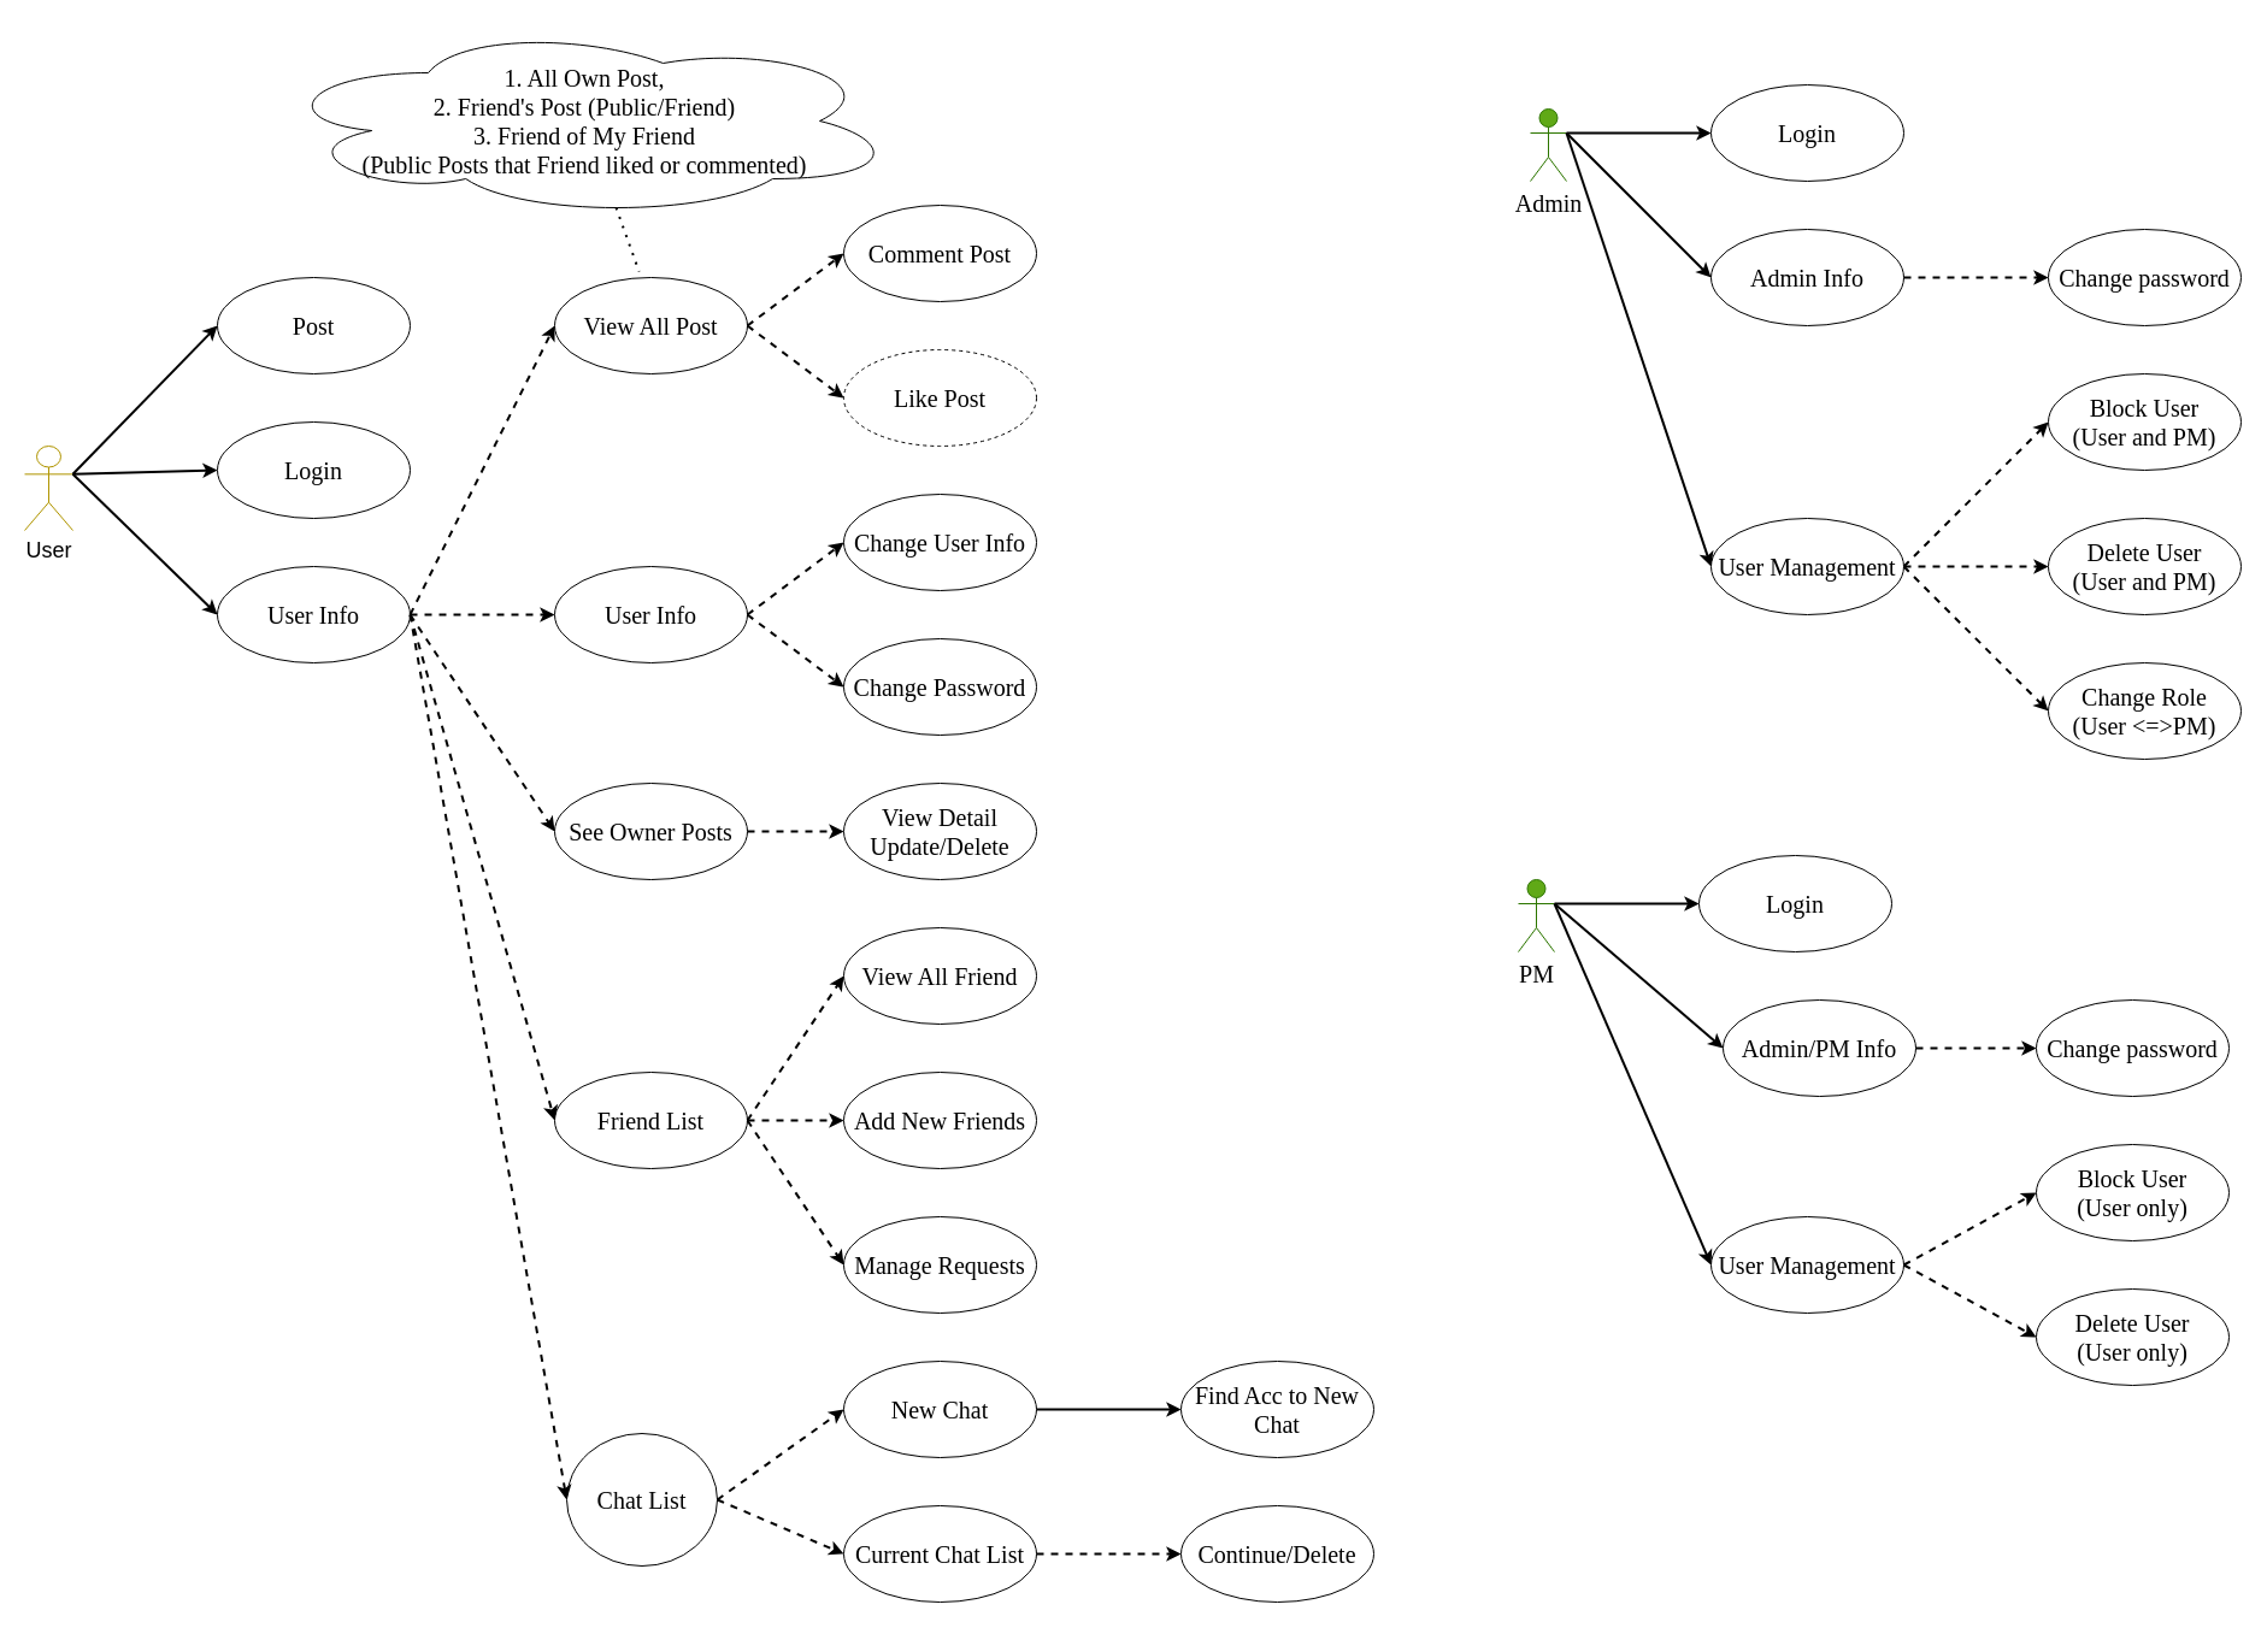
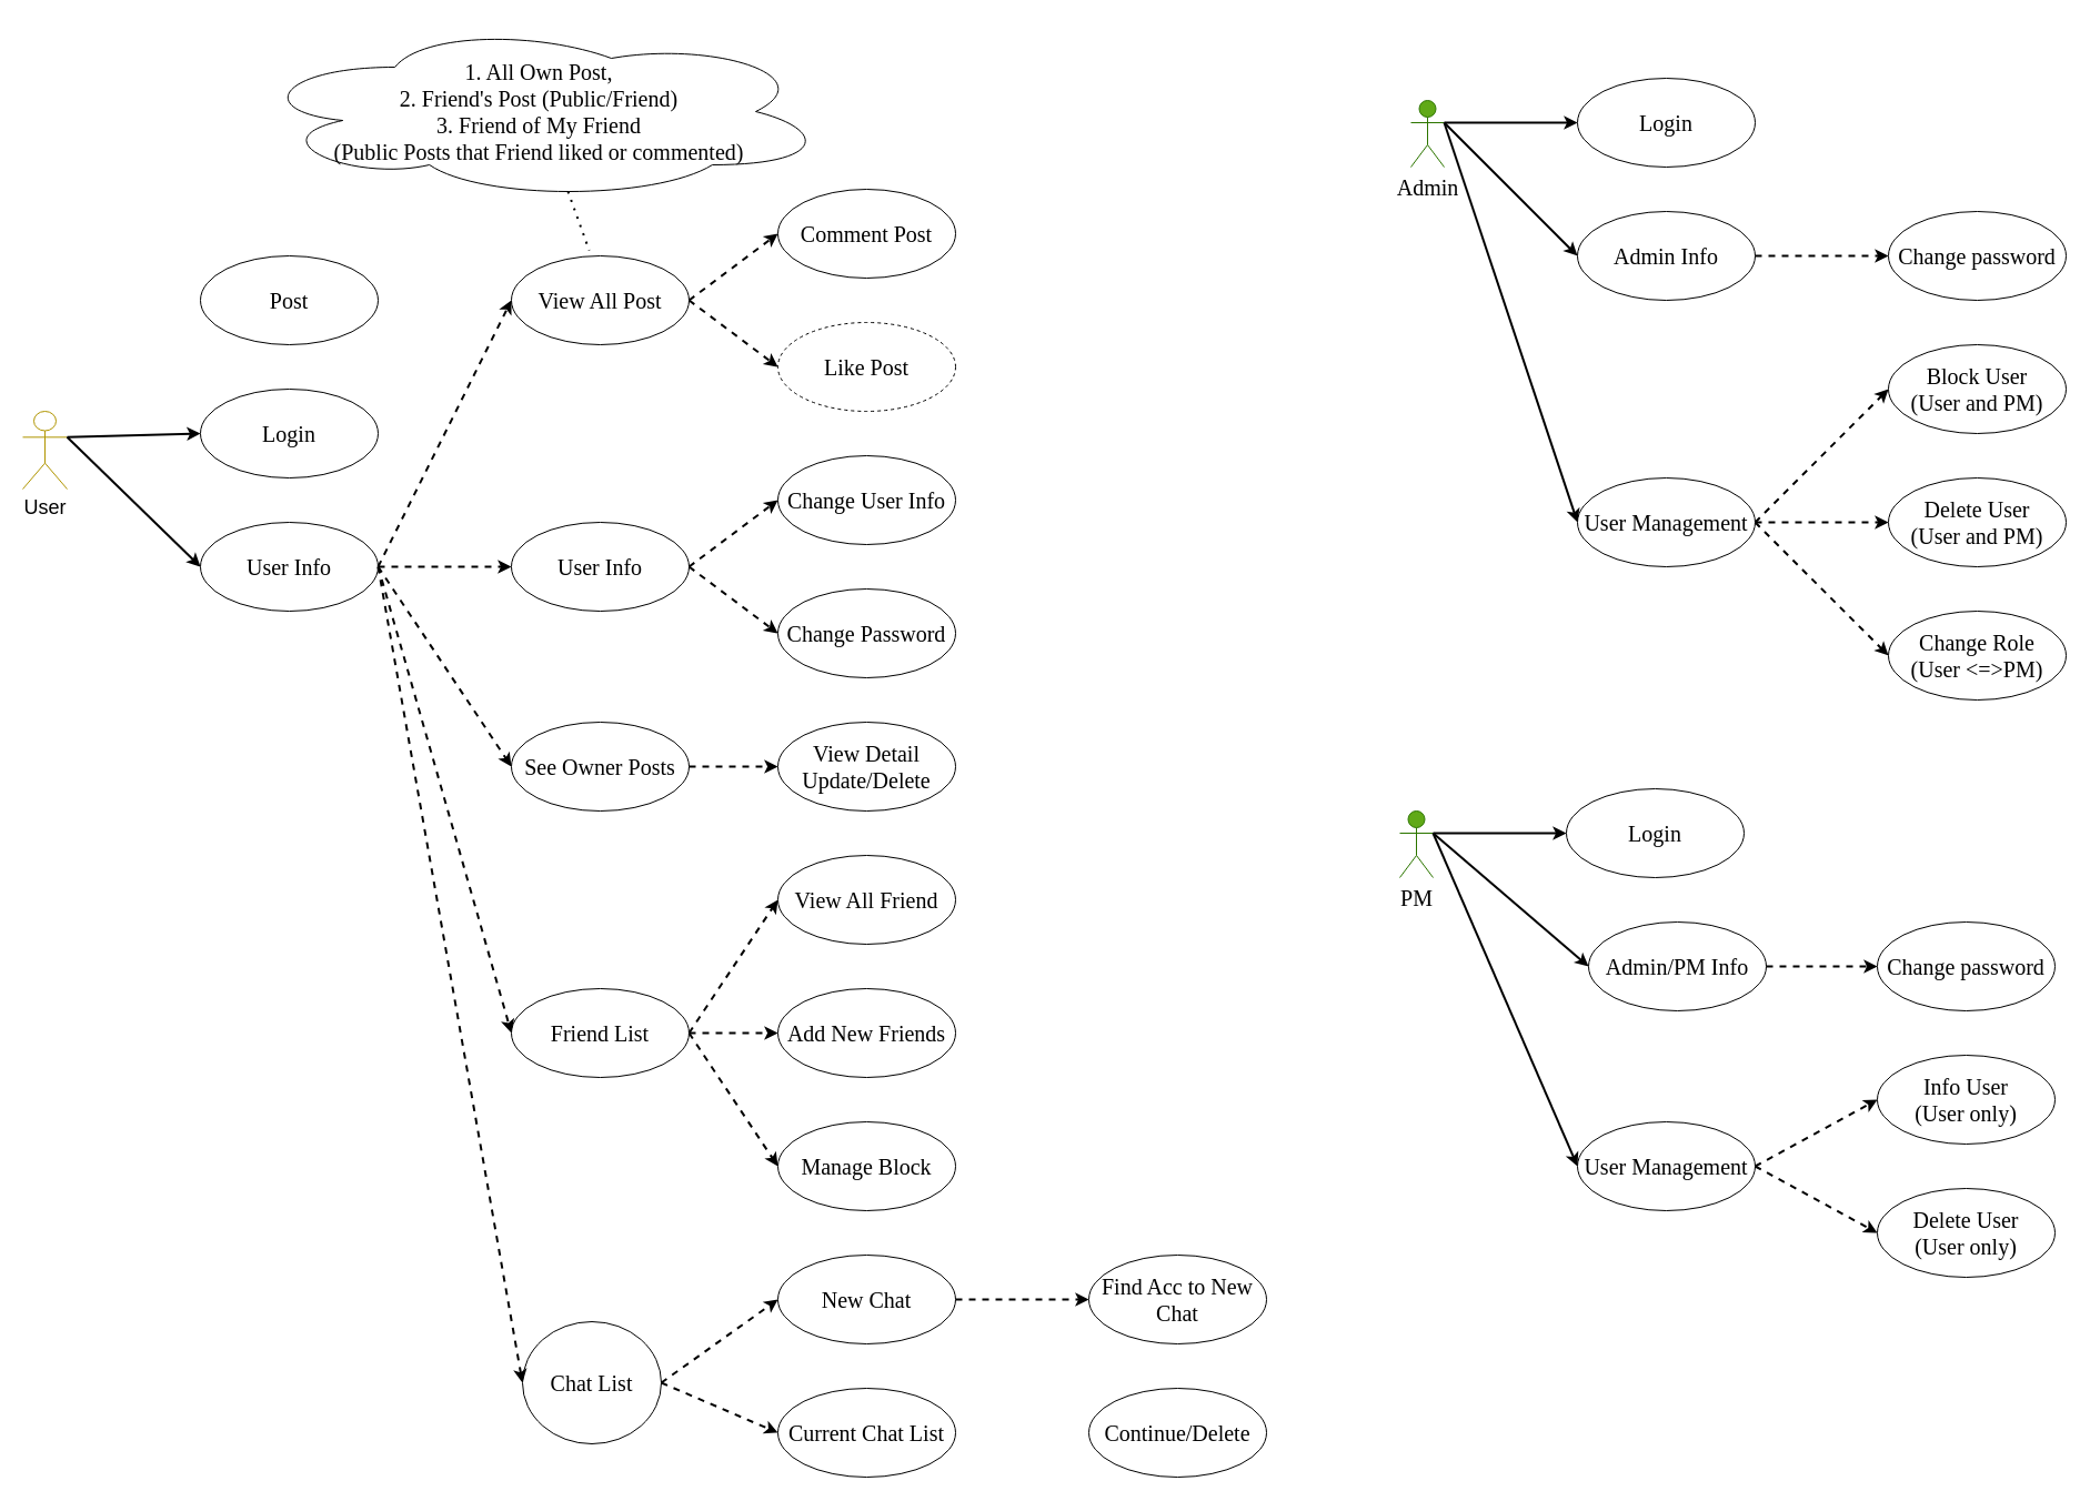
- <mxCell id="8" value="" style="endArrow=classic;html=1;rounded=0;fontFamily=Times New Roman;fontSize=20;fontColor=#000000;strokeWidth=2;strokeColor=#000000;entryX=0;entryY=0.5;entryDx=0;entryDy=0;exitX=1;exitY=0.333;exitDx=0;exitDy=0;exitPerimeter=0;" edge="1" parent="2" source="3" target="5"><mxGeometry width="50" height="50" relative="1" as="geometry"><mxPoint x="273" y="761" as="sourcePoint" /><mxPoint x="323" y="711" as="targetPoint" /></mxGeometry></mxCell>
- <mxCell id="70" value="Block User&lt;br&gt;(User only)" style="ellipse;whiteSpace=wrap;html=1;strokeColor=#000000;fontFamily=Times New Roman;fontSize=20;fontColor=#000000;fillColor=none;" vertex="1" parent="62"><mxGeometry x="430" y="240" width="160" height="80" as="geometry" /></mxCell>
+ <mxCell id="70" value="Info User&lt;br&gt;(User only)" style="ellipse;whiteSpace=wrap;html=1;strokeColor=#000000;fontFamily=Times New Roman;fontSize=20;fontColor=#000000;fillColor=none;" vertex="1" parent="62"><mxGeometry x="430" y="240" width="160" height="80" as="geometry" /></mxCell>
- <mxCell id="31" value="Manage Requests" style="ellipse;whiteSpace=wrap;html=1;strokeColor=#000000;fontFamily=Times New Roman;fontSize=20;fontColor=#000000;fillColor=none;" vertex="1" parent="2"><mxGeometry x="680" y="990" width="160" height="80" as="geometry" /></mxCell>
+ <mxCell id="31" value="Manage Block" style="ellipse;whiteSpace=wrap;html=1;strokeColor=#000000;fontFamily=Times New Roman;fontSize=20;fontColor=#000000;fillColor=none;" vertex="1" parent="2"><mxGeometry x="680" y="990" width="160" height="80" as="geometry" /></mxCell>
- <mxCell id="45" style="edgeStyle=orthogonalEdgeStyle;rounded=0;orthogonalLoop=1;jettySize=auto;html=1;entryX=0;entryY=0.5;entryDx=0;entryDy=0;dashed=0;strokeColor=#000000;strokeWidth=2;fontFamily=Times New Roman;fontSize=20;fontColor=#000000;" edge="1" parent="2" source="37" target="44"><mxGeometry relative="1" as="geometry" /></mxCell>
+ <mxCell id="45" style="edgeStyle=orthogonalEdgeStyle;rounded=0;orthogonalLoop=1;jettySize=auto;html=1;entryX=0;entryY=0.5;entryDx=0;entryDy=0;dashed=1;strokeColor=#000000;strokeWidth=2;fontFamily=Times New Roman;fontSize=20;fontColor=#000000;" edge="1" parent="2" source="37" target="44"><mxGeometry relative="1" as="geometry" /></mxCell>
- <mxCell id="43" style="edgeStyle=orthogonalEdgeStyle;rounded=0;orthogonalLoop=1;jettySize=auto;html=1;entryX=0;entryY=0.5;entryDx=0;entryDy=0;dashed=1;strokeColor=#000000;strokeWidth=2;fontFamily=Times New Roman;fontSize=20;fontColor=#000000;" edge="1" parent="2" source="38" target="42"><mxGeometry relative="1" as="geometry" /></mxCell>
